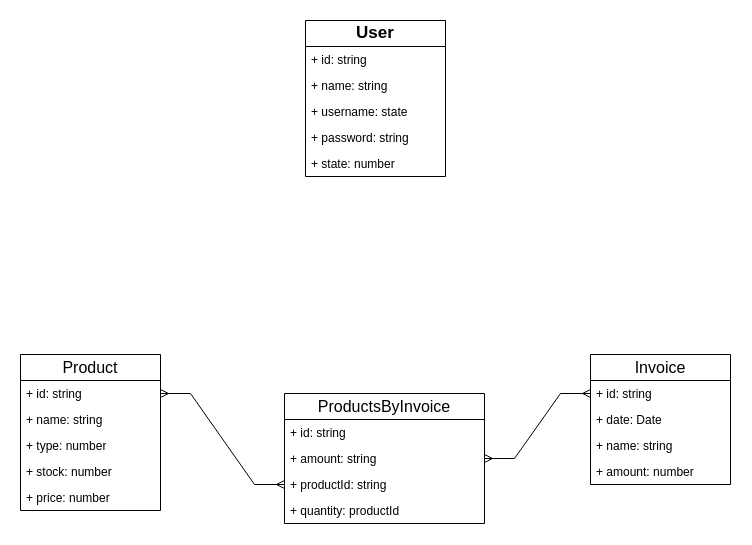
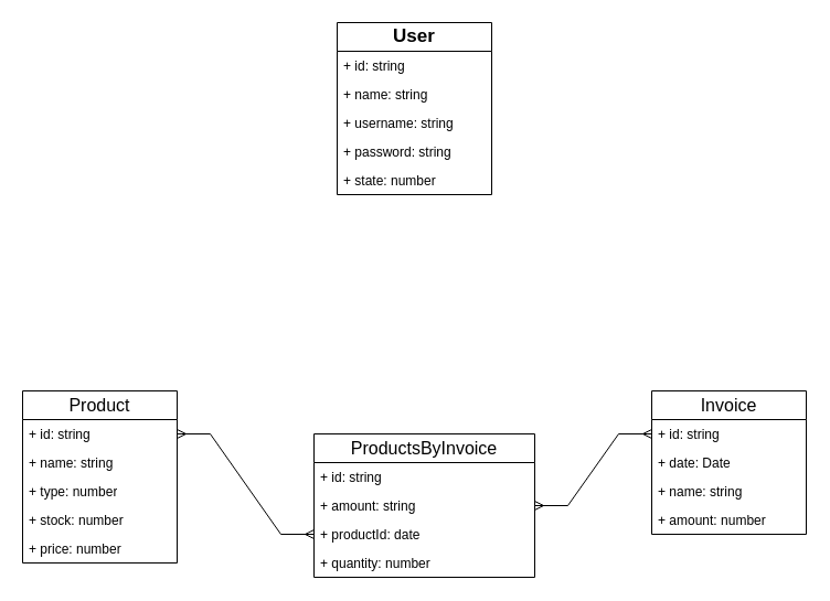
- <mxCell id="5" value="+ username: state" style="text;strokeColor=none;fillColor=none;align=left;verticalAlign=top;spacingLeft=4;spacingRight=4;overflow=hidden;rotatable=0;points=[[0,0.5],[1,0.5]];portConstraint=eastwest;whiteSpace=wrap;html=1;" parent="2" vertex="1"><mxGeometry y="78" width="140" height="26" as="geometry" /></mxCell>
+ <mxCell id="5" value="+ username: string" style="text;strokeColor=none;fillColor=none;align=left;verticalAlign=top;spacingLeft=4;spacingRight=4;overflow=hidden;rotatable=0;points=[[0,0.5],[1,0.5]];portConstraint=eastwest;whiteSpace=wrap;html=1;" parent="2" vertex="1"><mxGeometry y="78" width="140" height="26" as="geometry" /></mxCell>
- <mxCell id="22" value="+ productId: string" style="text;strokeColor=none;fillColor=none;align=left;verticalAlign=top;spacingLeft=4;spacingRight=4;overflow=hidden;rotatable=0;points=[[0,0.5],[1,0.5]];portConstraint=eastwest;whiteSpace=wrap;html=1;" vertex="1" parent="19"><mxGeometry y="78" width="200" height="26" as="geometry" /></mxCell>
+ <mxCell id="22" value="+ productId: date" style="text;strokeColor=none;fillColor=none;align=left;verticalAlign=top;spacingLeft=4;spacingRight=4;overflow=hidden;rotatable=0;points=[[0,0.5],[1,0.5]];portConstraint=eastwest;whiteSpace=wrap;html=1;" vertex="1" parent="19"><mxGeometry y="78" width="200" height="26" as="geometry" /></mxCell>
- <mxCell id="23" value="+ quantity: productId" style="text;strokeColor=none;fillColor=none;align=left;verticalAlign=top;spacingLeft=4;spacingRight=4;overflow=hidden;rotatable=0;points=[[0,0.5],[1,0.5]];portConstraint=eastwest;whiteSpace=wrap;html=1;" vertex="1" parent="19"><mxGeometry y="104" width="200" height="26" as="geometry" /></mxCell>
+ <mxCell id="23" value="+ quantity: number" style="text;strokeColor=none;fillColor=none;align=left;verticalAlign=top;spacingLeft=4;spacingRight=4;overflow=hidden;rotatable=0;points=[[0,0.5],[1,0.5]];portConstraint=eastwest;whiteSpace=wrap;html=1;" vertex="1" parent="19"><mxGeometry y="104" width="200" height="26" as="geometry" /></mxCell>
